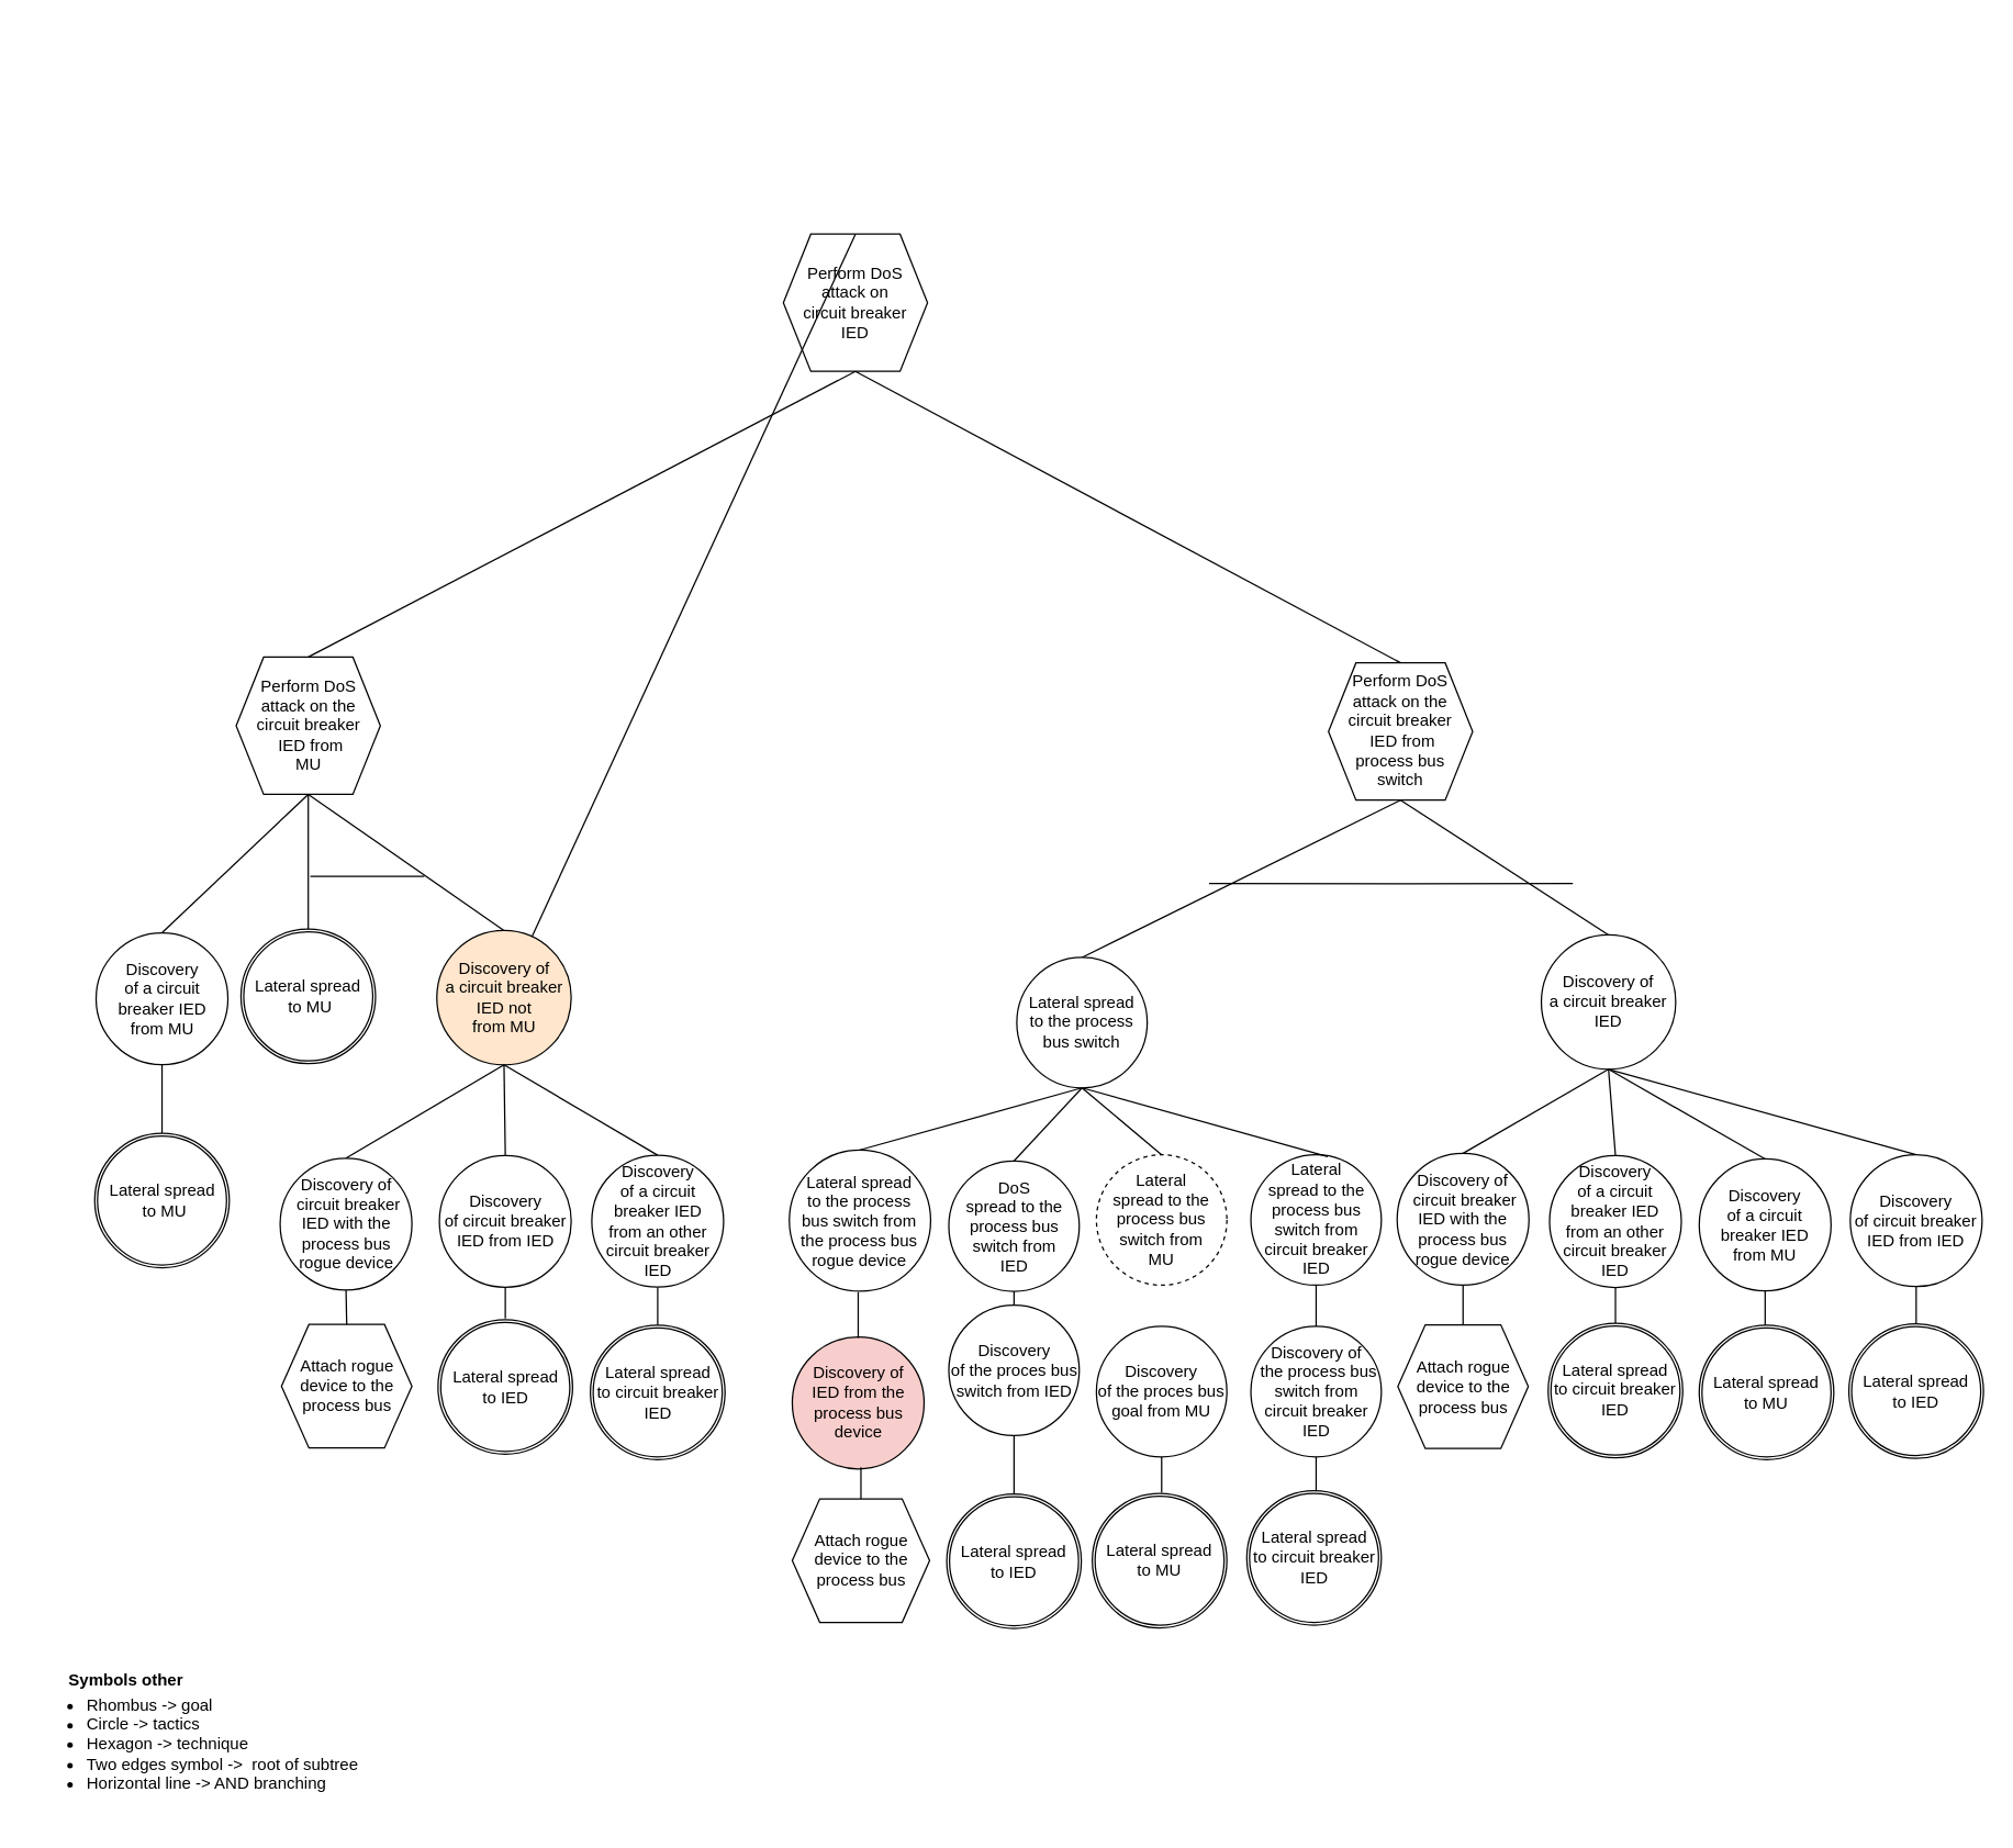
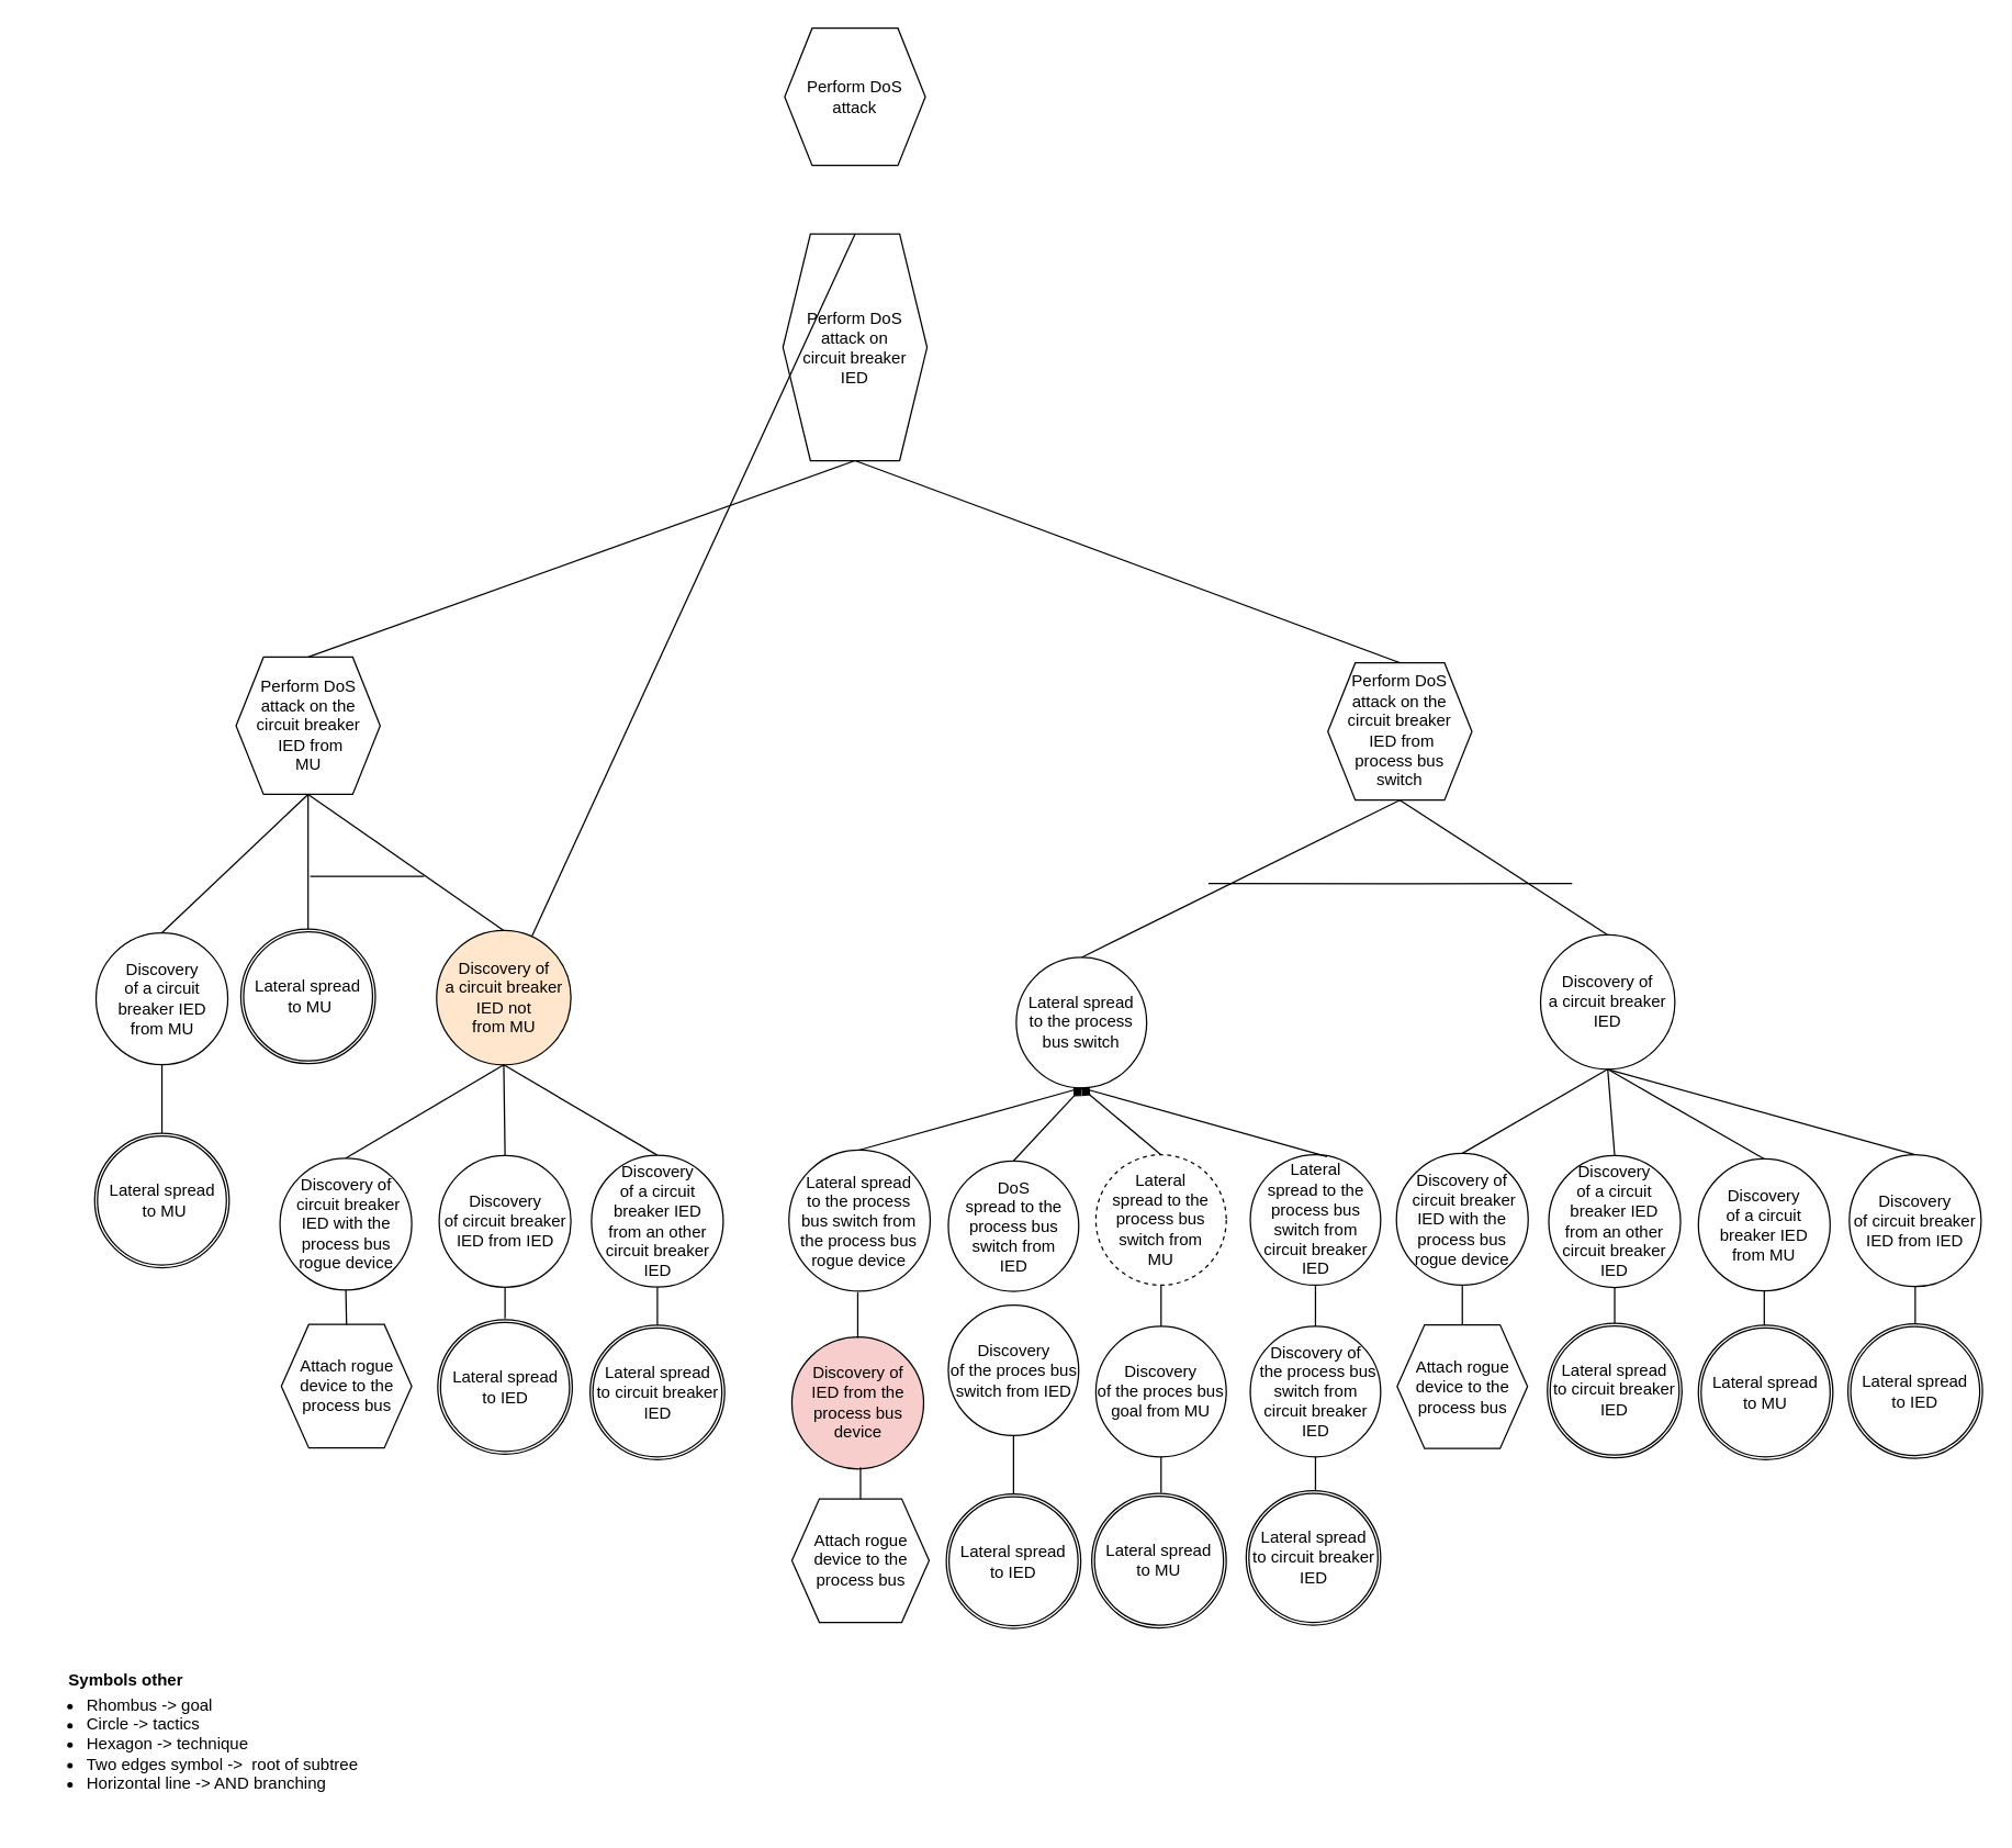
+ <mxCell id="2" value="Perform DoS attack" style="shape=hexagon;perimeter=hexagonPerimeter2;whiteSpace=wrap;html=1;fixedSize=1;" parent="1" vertex="1"><mxGeometry x="571.25" y="20" width="102.5" height="100" as="geometry" /></mxCell>
- <mxCell id="5" value="Perform DoS attack on&lt;br&gt;circuit breaker &lt;br&gt;IED" style="shape=hexagon;perimeter=hexagonPerimeter2;whiteSpace=wrap;html=1;fixedSize=1;" parent="1" vertex="1"><mxGeometry x="570" y="170" width="105" height="100" as="geometry" /></mxCell>
+ <mxCell id="5" value="Perform DoS attack on&lt;br&gt;circuit breaker &lt;br&gt;IED" style="shape=hexagon;perimeter=hexagonPerimeter2;whiteSpace=wrap;html=1;fixedSize=1;" parent="1" vertex="1"><mxGeometry x="570" y="170" width="105" height="165" as="geometry" /></mxCell>
- <mxCell id="14" value="" style="endArrow=none;html=1;rounded=0;entryX=0.5;entryY=1;entryDx=0;entryDy=0;exitX=0.5;exitY=0;exitDx=0;exitDy=0;" parent="1" source="11" target="22" edge="1"><mxGeometry width="50" height="50" relative="1" as="geometry"><mxPoint x="755.5" y="947.8" as="sourcePoint" /><mxPoint x="745.5" y="783.3" as="targetPoint" /><Array as="points" /></mxGeometry></mxCell>
+ <mxCell id="14" value="" style="endArrow=diamond;html=1;rounded=0;entryX=0.5;entryY=1;entryDx=0;entryDy=0;exitX=0.5;exitY=0;exitDx=0;exitDy=0;" parent="1" source="11" target="22" edge="1"><mxGeometry width="50" height="50" relative="1" as="geometry"><mxPoint x="755.5" y="947.8" as="sourcePoint" /><mxPoint x="745.5" y="783.3" as="targetPoint" /><Array as="points" /></mxGeometry></mxCell>
- <mxCell id="21" value="" style="endArrow=none;html=1;rounded=0;entryX=0.5;entryY=1;entryDx=0;entryDy=0;exitX=0.5;exitY=0;exitDx=0;exitDy=0;" parent="1" source="19" target="22" edge="1"><mxGeometry width="50" height="50" relative="1" as="geometry"><mxPoint x="836" y="850.35" as="sourcePoint" /><mxPoint x="745.5" y="783.3" as="targetPoint" /><Array as="points" /></mxGeometry></mxCell>
+ <mxCell id="21" value="" style="endArrow=diamond;html=1;rounded=0;entryX=0.5;entryY=1;entryDx=0;entryDy=0;exitX=0.5;exitY=0;exitDx=0;exitDy=0;" parent="1" source="19" target="22" edge="1"><mxGeometry width="50" height="50" relative="1" as="geometry"><mxPoint x="836" y="850.35" as="sourcePoint" /><mxPoint x="745.5" y="783.3" as="targetPoint" /><Array as="points" /></mxGeometry></mxCell>
- <mxCell id="12" value="" style="endArrow=none;html=1;rounded=0;entryX=0.5;entryY=1;entryDx=0;entryDy=0;" parent="1" source="10" target="11" edge="1"><mxGeometry width="50" height="50" relative="1" as="geometry"><mxPoint x="738.5" y="965.58" as="sourcePoint" /><mxPoint x="479.88" y="977.08" as="targetPoint" /><Array as="points" /></mxGeometry></mxCell>
+ <mxCell id="20" value="" style="endArrow=none;html=1;rounded=0;entryX=0.5;entryY=1;entryDx=0;entryDy=0;" parent="1" source="18" target="19" edge="1"><mxGeometry width="50" height="50" relative="1" as="geometry"><mxPoint x="846" y="961.1" as="sourcePoint" /><mxPoint x="587.38" y="972.6" as="targetPoint" /><Array as="points" /></mxGeometry></mxCell>
